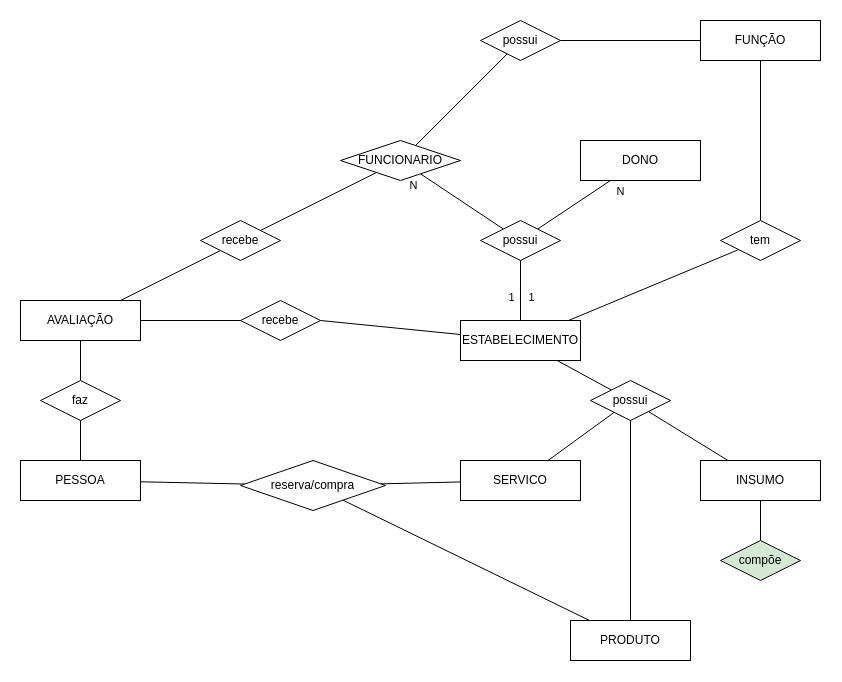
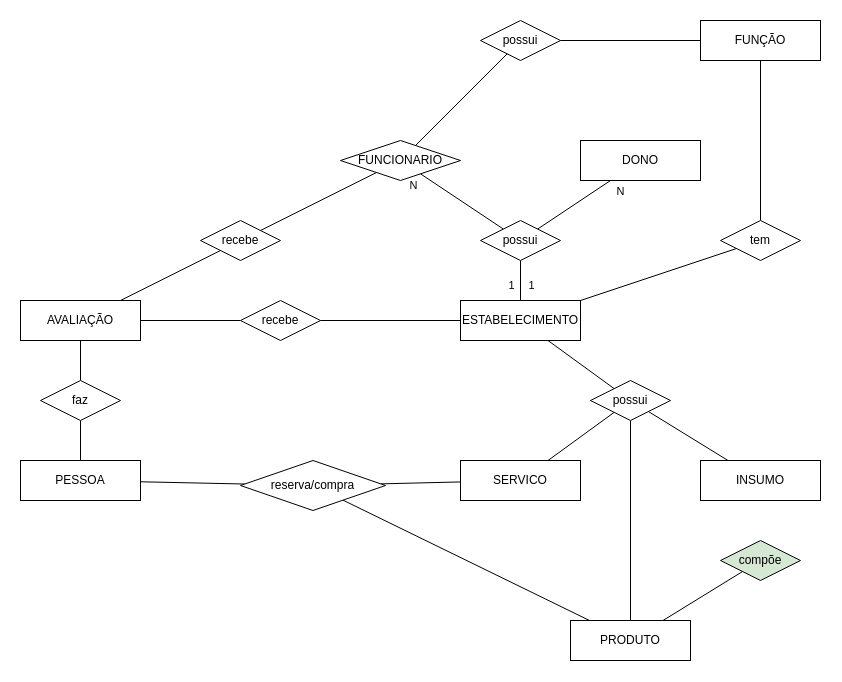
- <mxCell id="8" value="ESTABELECIMENTO" style="rounded=0;whiteSpace=wrap;html=1;" parent="1" vertex="1"><mxGeometry x="460" y="320" width="120" height="40" as="geometry" /></mxCell>
+ <mxCell id="8" value="ESTABELECIMENTO" style="rounded=0;whiteSpace=wrap;html=1;" parent="1" vertex="1"><mxGeometry x="460" y="300" width="120" height="40" as="geometry" /></mxCell>
- <mxCell id="38" style="rounded=0;orthogonalLoop=1;jettySize=auto;html=1;endArrow=none;endFill=0;" parent="1" source="39" target="19" edge="1"><mxGeometry relative="1" as="geometry" /></mxCell>
+ <mxCell id="21" style="rounded=0;orthogonalLoop=1;jettySize=auto;html=1;endArrow=none;endFill=0;" parent="1" source="22" target="39" edge="1"><mxGeometry relative="1" as="geometry" /></mxCell>
